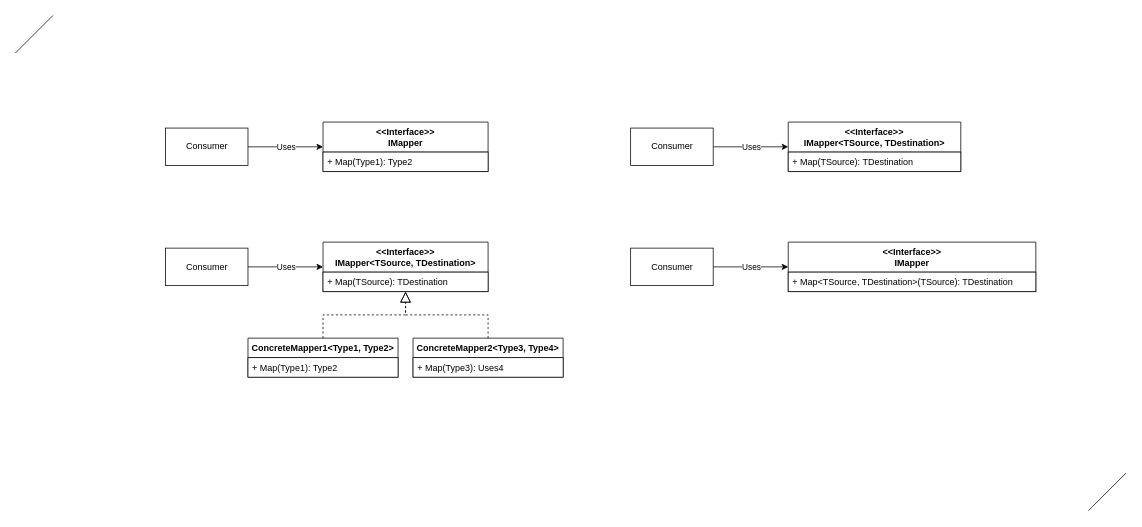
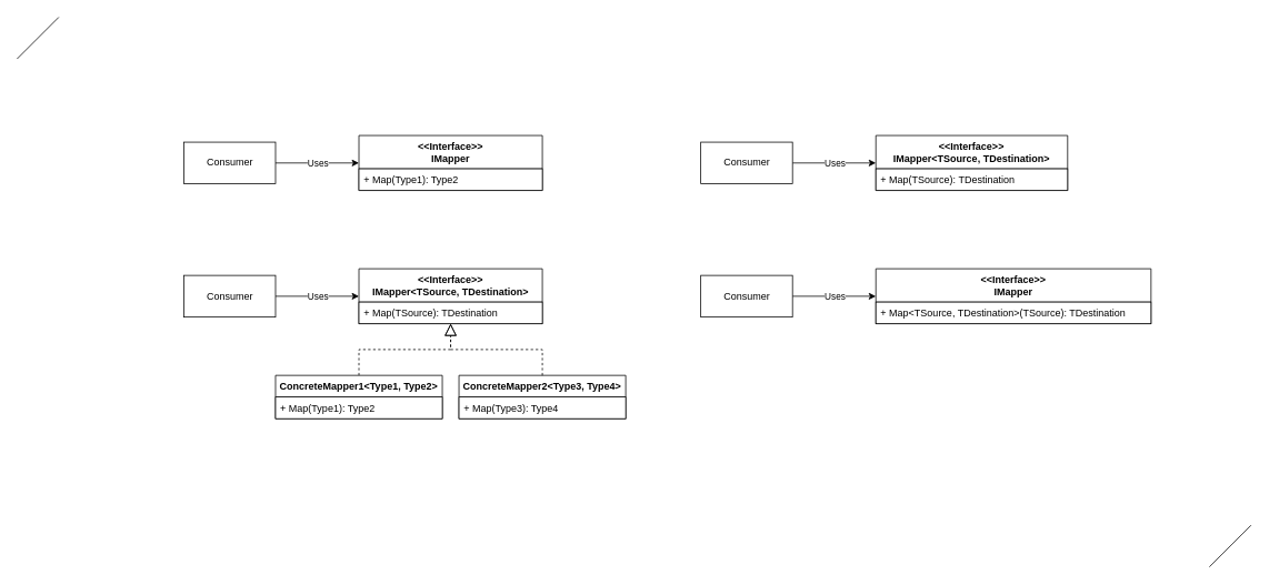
- <mxCell id="10" value="+ Map(Type3): Uses4" style="text;strokeColor=default;fillColor=default;align=left;verticalAlign=top;spacingLeft=4;spacingRight=4;overflow=hidden;rotatable=0;points=[[0,0.5],[1,0.5]];portConstraint=eastwest;" parent="9" vertex="1"><mxGeometry y="26" width="200" height="26" as="geometry" /></mxCell>
+ <mxCell id="10" value="+ Map(Type3): Type4" style="text;strokeColor=default;fillColor=default;align=left;verticalAlign=top;spacingLeft=4;spacingRight=4;overflow=hidden;rotatable=0;points=[[0,0.5],[1,0.5]];portConstraint=eastwest;" parent="9" vertex="1"><mxGeometry y="26" width="200" height="26" as="geometry" /></mxCell>
